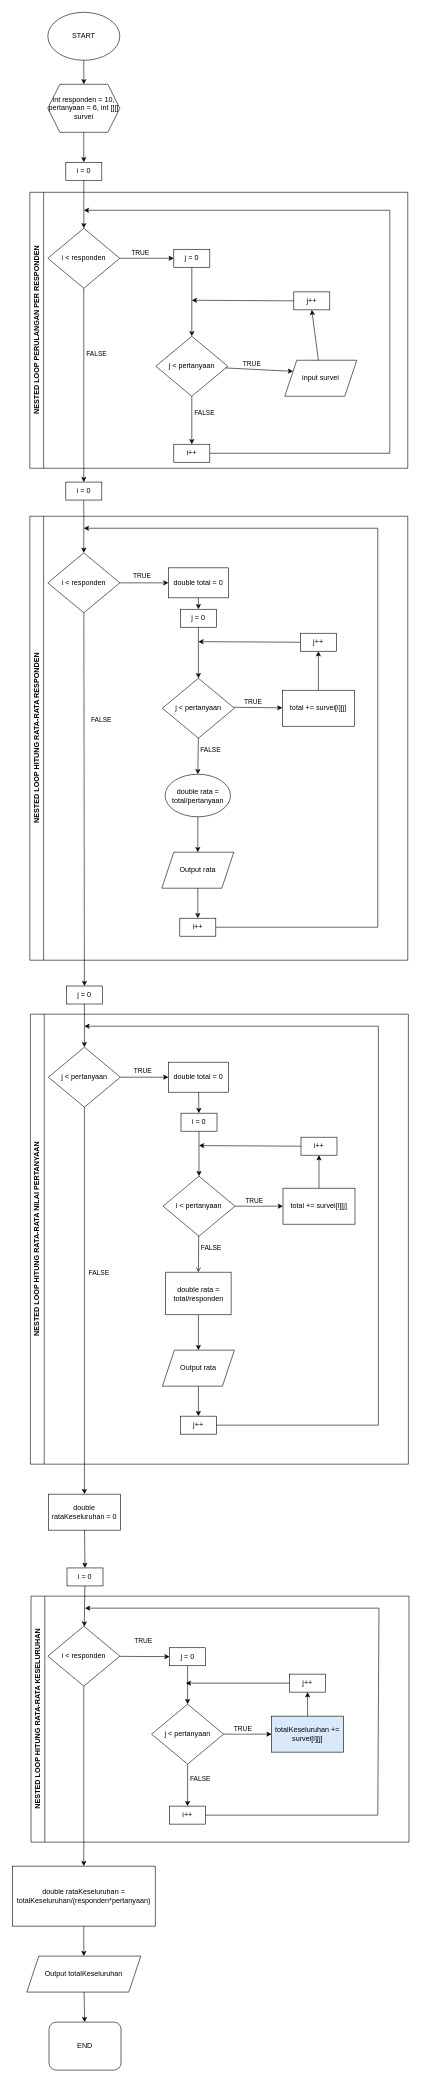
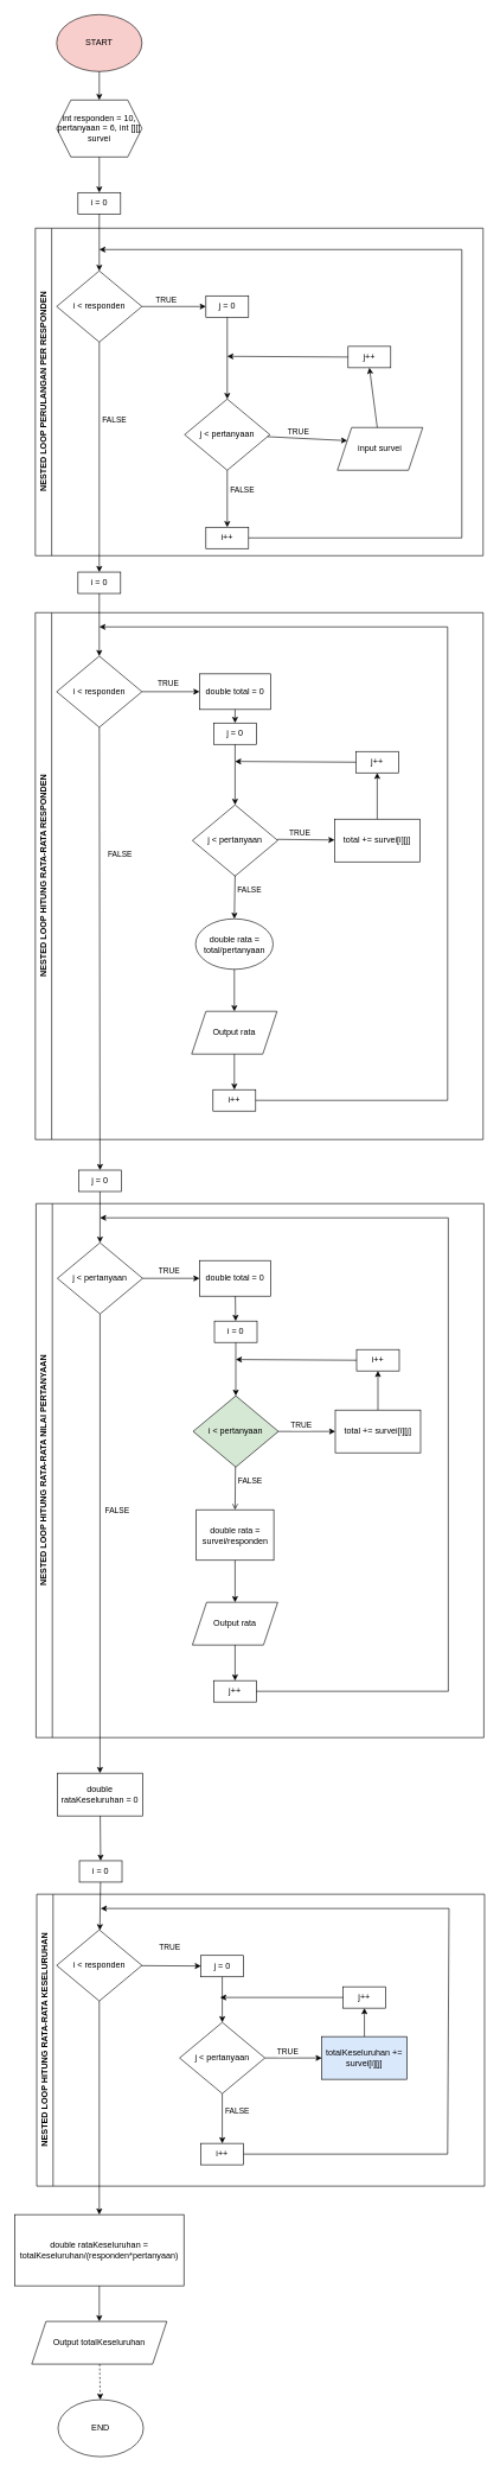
- <mxCell id="2" value="START" style="ellipse;whiteSpace=wrap;html=1;" vertex="1" parent="1"><mxGeometry width="120" height="80" as="geometry" x="79" y="20" /></mxCell>
+ <mxCell id="2" value="START" style="ellipse;whiteSpace=wrap;html=1;fillColor=#f8cecc;" vertex="1" parent="1"><mxGeometry width="120" height="80" as="geometry" x="79" y="20" /></mxCell>
- <mxCell id="57" value="i &amp;lt; pertanyaan" style="rhombus;whiteSpace=wrap;html=1;" vertex="1" parent="52"><mxGeometry x="221" y="270" width="120" height="100" as="geometry" /></mxCell>
+ <mxCell id="57" value="i &amp;lt; pertanyaan" style="rhombus;whiteSpace=wrap;html=1;fillColor=#d5e8d4;" vertex="1" parent="52"><mxGeometry x="221" y="270" width="120" height="100" as="geometry" /></mxCell>
- <mxCell id="59" value="double rata = total/responden" style="rounded=0;whiteSpace=wrap;html=1;" vertex="1" parent="52"><mxGeometry x="225.5" y="430" width="109" height="71" as="geometry" /></mxCell>
+ <mxCell id="59" value="double rata = survei/responden" style="rounded=0;whiteSpace=wrap;html=1;" vertex="1" parent="52"><mxGeometry x="225.5" y="430" width="109" height="71" as="geometry" /></mxCell>
- <mxCell id="107" value="" style="endArrow=classic;html=1;rounded=0;" edge="1" parent="1" source="104" target="105"><mxGeometry width="50" height="50" relative="1" as="geometry"><mxPoint x="219" y="3250" as="sourcePoint" /><mxPoint x="269" y="3200" as="targetPoint" /></mxGeometry></mxCell>
+ <mxCell id="107" value="" style="endArrow=classic;html=1;rounded=0;dashed=1;" edge="1" parent="1" source="104" target="105"><mxGeometry width="50" height="50" relative="1" as="geometry"><mxPoint x="219" y="3250" as="sourcePoint" /><mxPoint x="269" y="3200" as="targetPoint" /></mxGeometry></mxCell>
- <mxCell id="105" value="END" style="whiteSpace=wrap;html=1;rounded=1;" vertex="1" parent="1"><mxGeometry x="81" y="3370" width="120" height="80" as="geometry" /></mxCell>
+ <mxCell id="105" value="END" style="ellipse;whiteSpace=wrap;html=1;" vertex="1" parent="1"><mxGeometry x="81" y="3370" width="120" height="80" as="geometry" /></mxCell>
